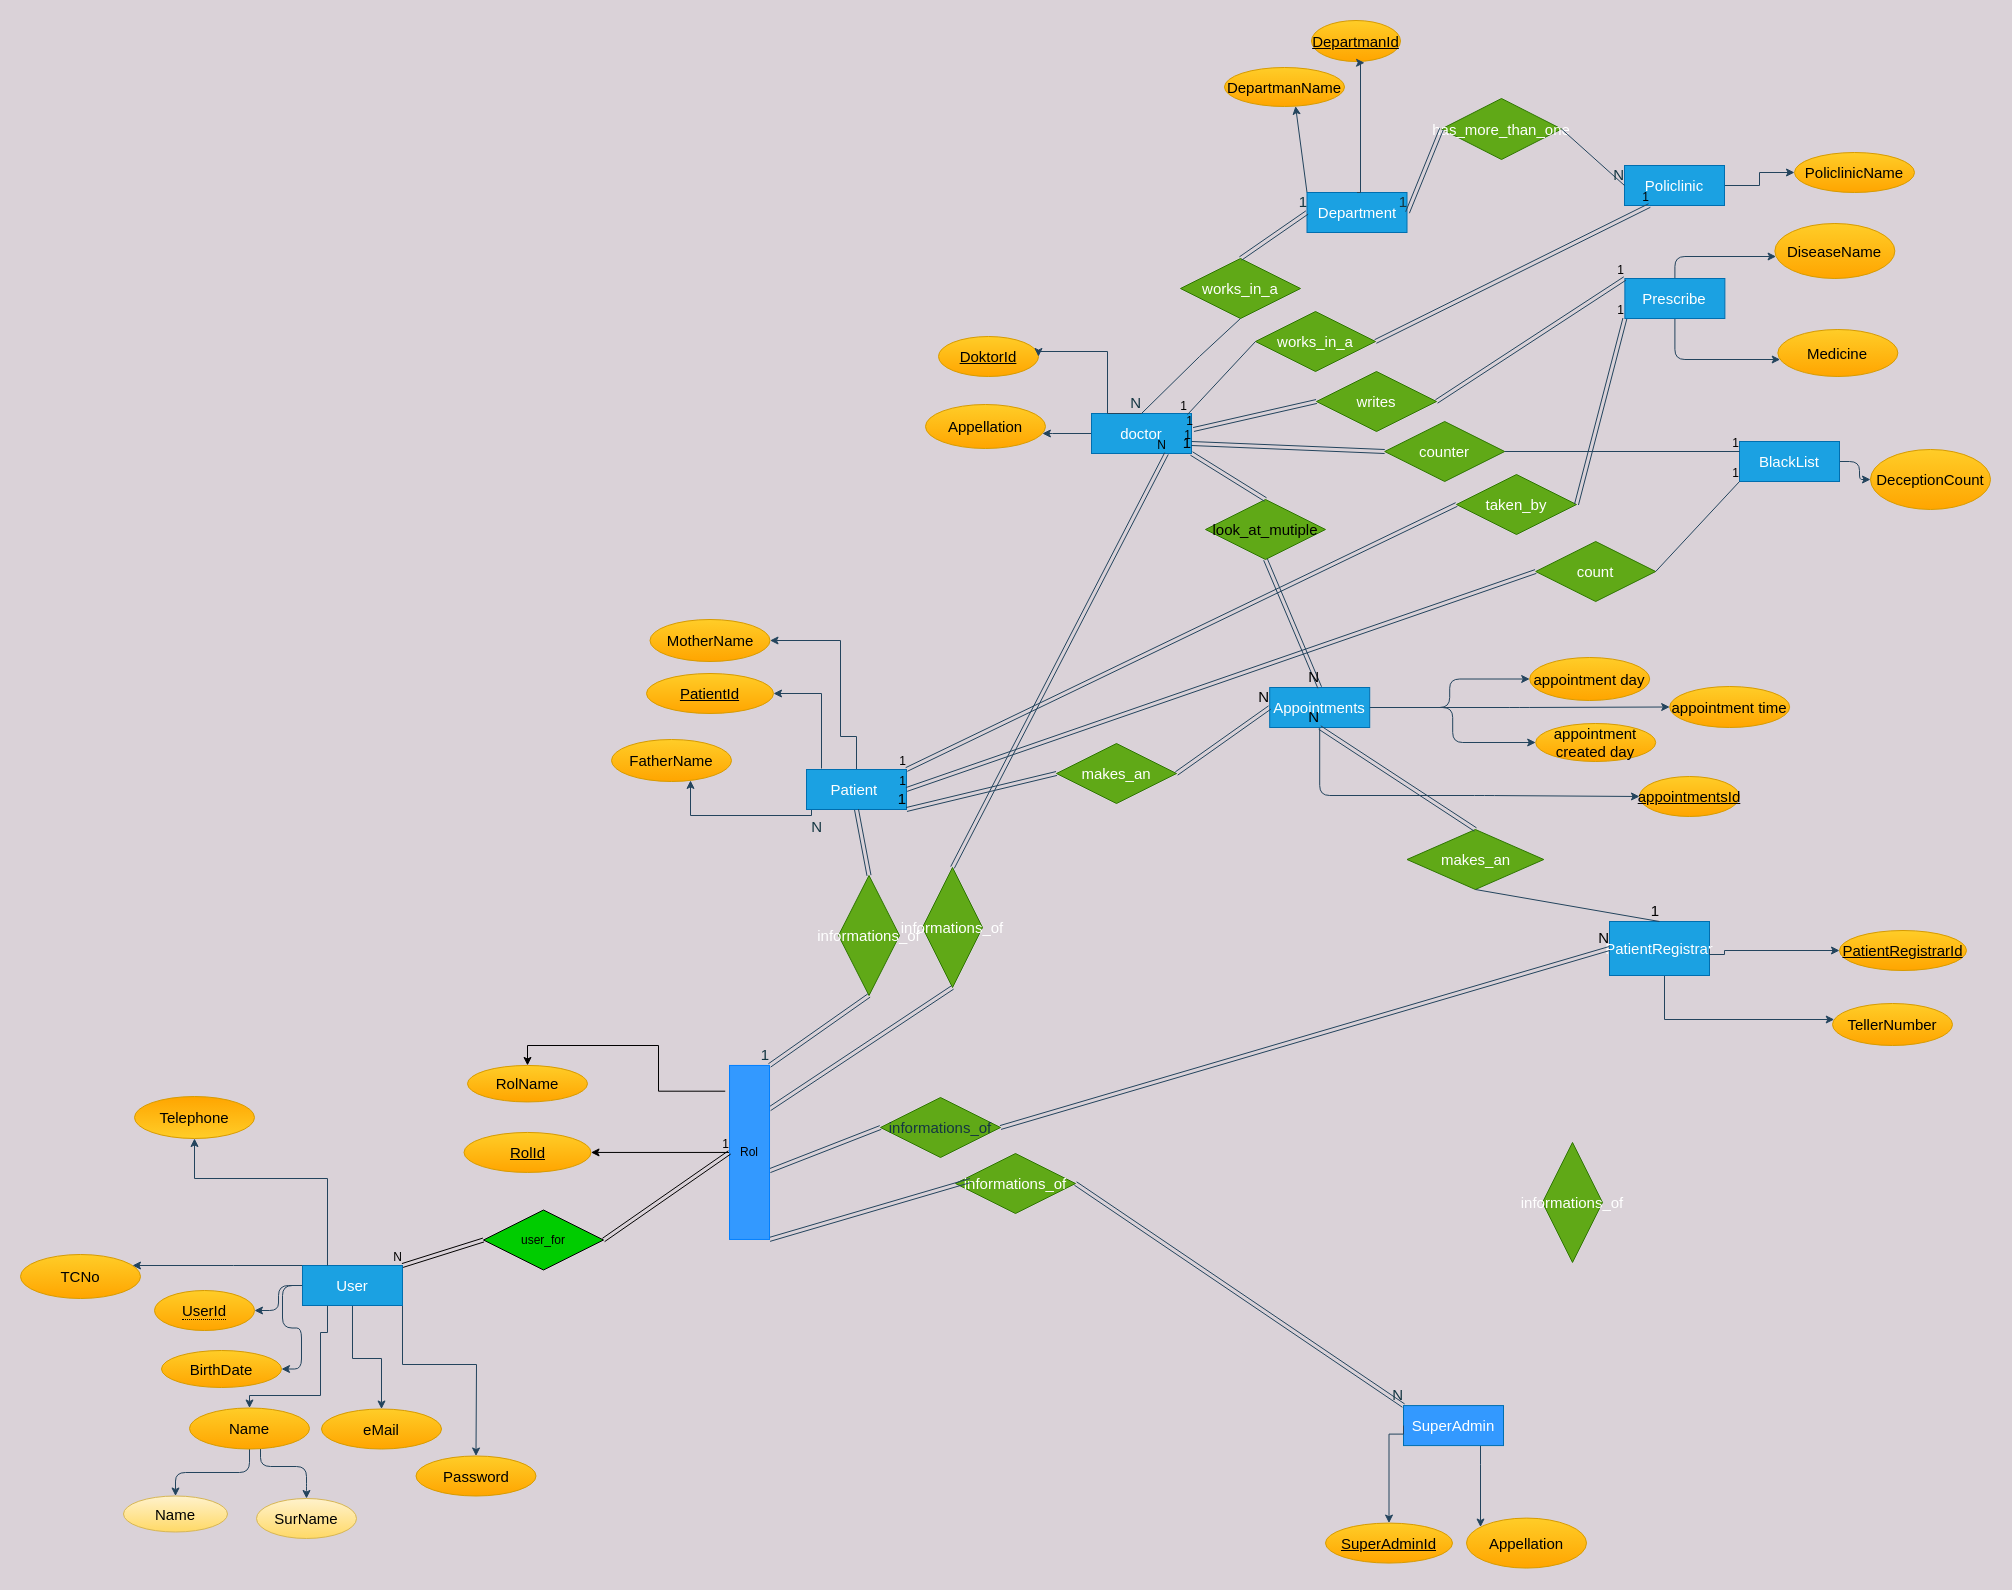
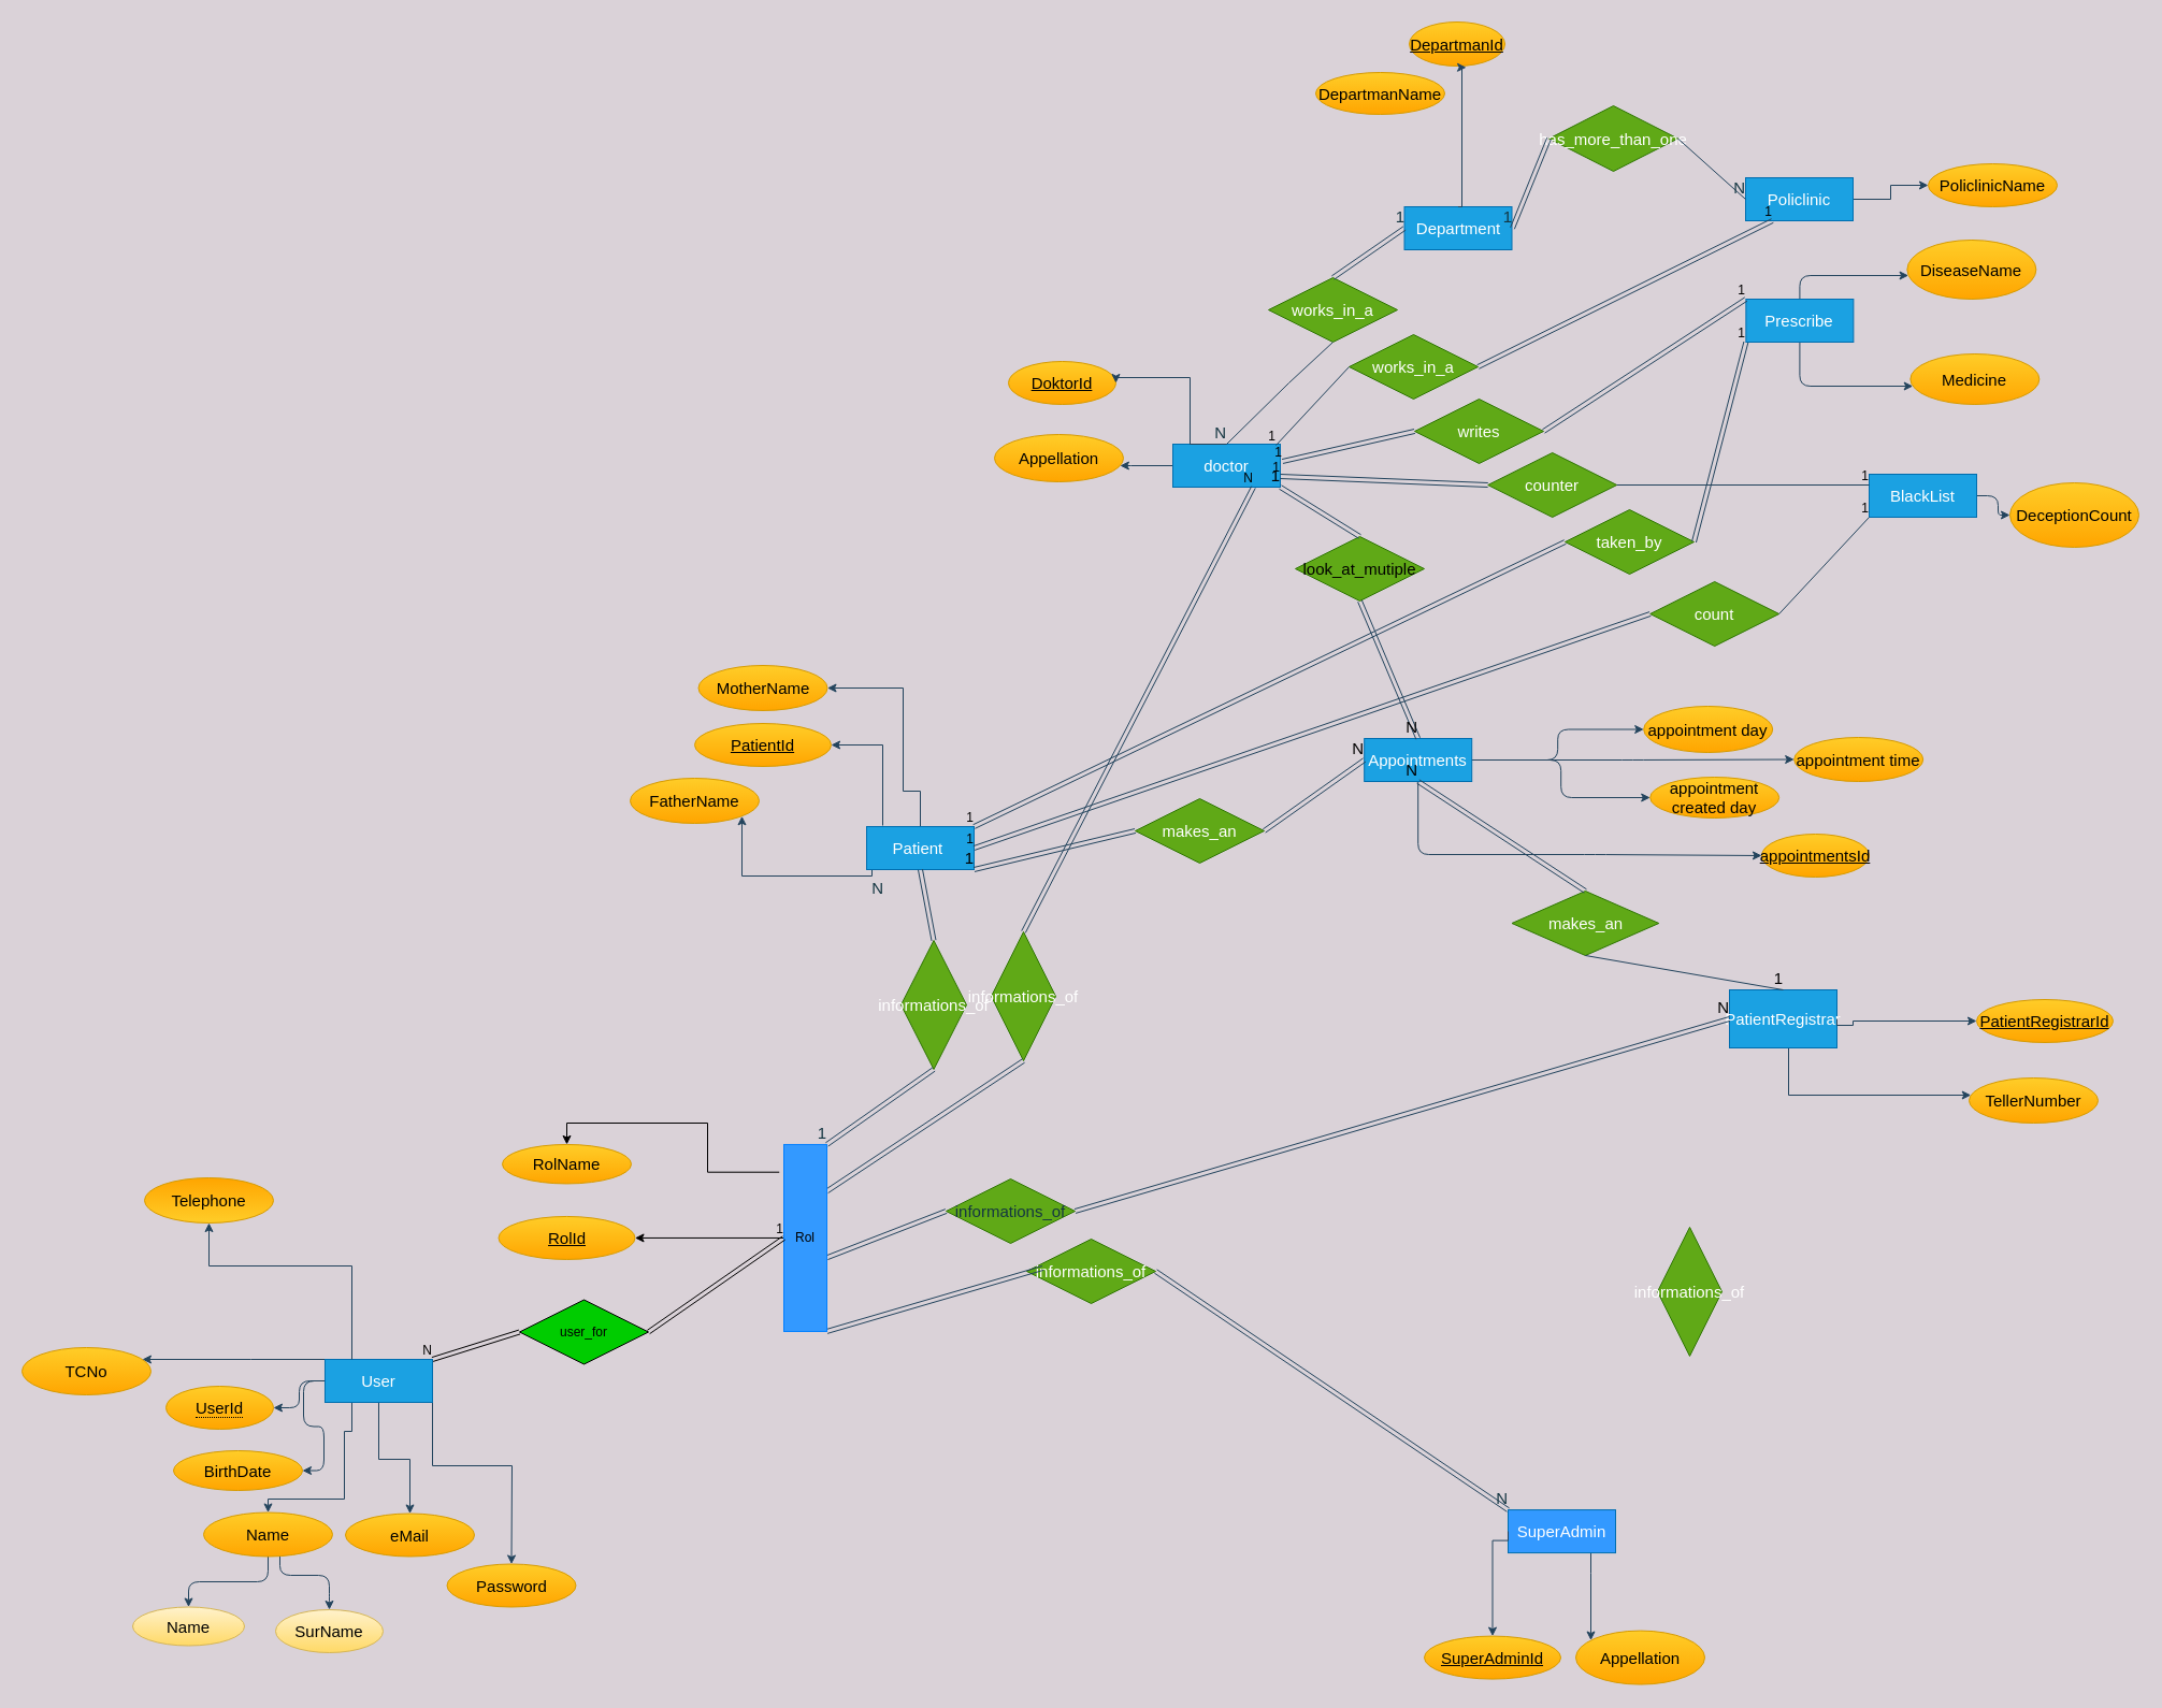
- <mxCell id="4" value="" style="edgeStyle=orthogonalEdgeStyle;rounded=0;orthogonalLoop=1;jettySize=auto;html=1;strokeColor=#23445d;fontColor=#143642;labelBackgroundColor=#DAD2D8;fontSize=15;fillColor=#bac8d3;" parent="1" source="5" target="8" edge="1"><mxGeometry relative="1" as="geometry"><Array as="points"><mxPoint x="1314" y="88" /></Array></mxGeometry></mxCell>
- <mxCell id="49" value="FatherName" style="ellipse;whiteSpace=wrap;html=1;fillColor=#ffcd28;strokeColor=#d79b00;fontSize=15;gradientColor=#ffa500;" parent="1" vertex="1"><mxGeometry x="611" y="739" width="120" height="42" as="geometry" /></mxCell>
+ <mxCell id="49" value="FatherName" style="ellipse;whiteSpace=wrap;html=1;fillColor=#ffcd28;strokeColor=#d79b00;fontSize=15;gradientColor=#ffa500;" parent="1" vertex="1"><mxGeometry x="586" y="724" width="120" height="42" as="geometry" /></mxCell>
